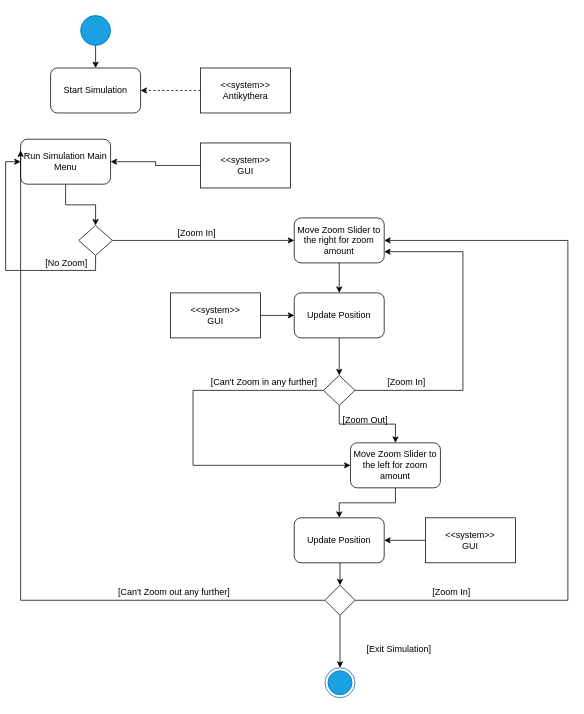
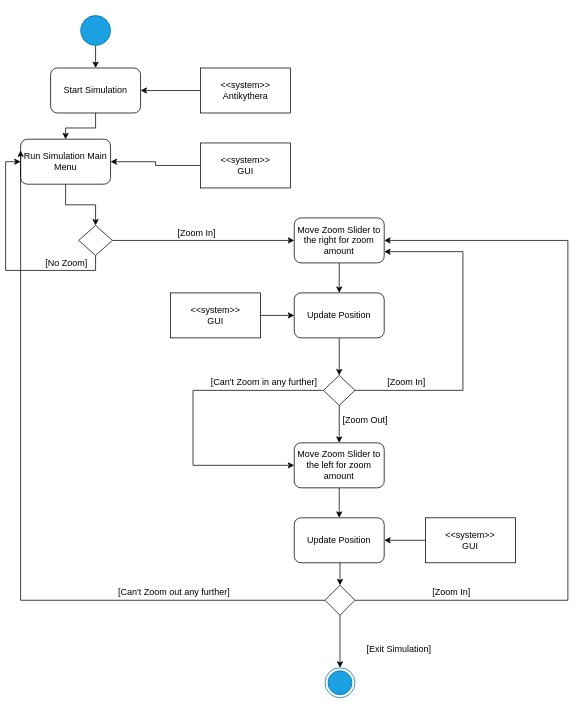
- <mxCell id="6" style="edgeStyle=orthogonalEdgeStyle;rounded=0;orthogonalLoop=1;jettySize=auto;html=1;exitX=0;exitY=0.5;exitDx=0;exitDy=0;entryX=1;entryY=0.5;entryDx=0;entryDy=0;dashed=1;" edge="1" parent="1" source="7" target="5"><mxGeometry relative="1" as="geometry" /></mxCell>
+ <mxCell id="6" style="edgeStyle=orthogonalEdgeStyle;rounded=0;orthogonalLoop=1;jettySize=auto;html=1;exitX=0;exitY=0.5;exitDx=0;exitDy=0;entryX=1;entryY=0.5;entryDx=0;entryDy=0;" edge="1" parent="1" source="7" target="5"><mxGeometry relative="1" as="geometry" /></mxCell>
+ <mxCell id="4" style="edgeStyle=orthogonalEdgeStyle;rounded=0;orthogonalLoop=1;jettySize=auto;html=1;exitX=0.5;exitY=1;exitDx=0;exitDy=0;entryX=0.5;entryY=0;entryDx=0;entryDy=0;" edge="1" parent="1" source="5" target="9"><mxGeometry relative="1" as="geometry" /></mxCell>
- <mxCell id="29" value="&lt;span&gt;Move Zoom Slider to the left for zoom amount&lt;/span&gt;" style="rounded=1;whiteSpace=wrap;html=1;" vertex="1" parent="1"><mxGeometry x="460" y="590" width="120" height="60" as="geometry" /></mxCell>
+ <mxCell id="29" value="&lt;span&gt;Move Zoom Slider to the left for zoom amount&lt;/span&gt;" style="rounded=1;whiteSpace=wrap;html=1;" vertex="1" parent="1"><mxGeometry x="385" y="590" width="120" height="60" as="geometry" /></mxCell>
